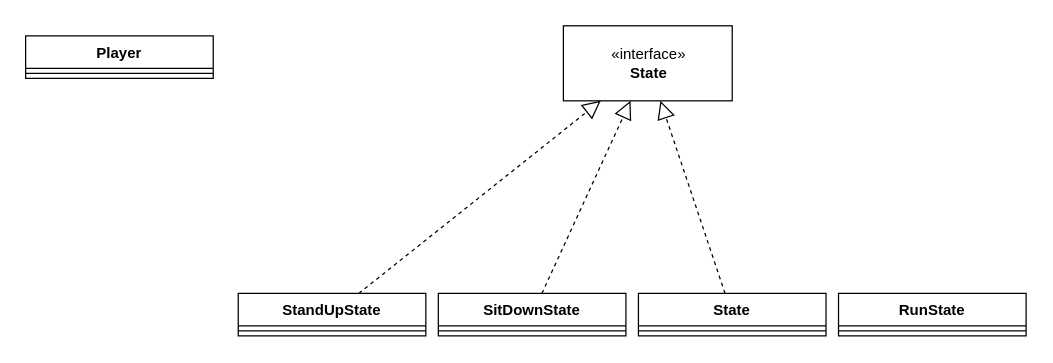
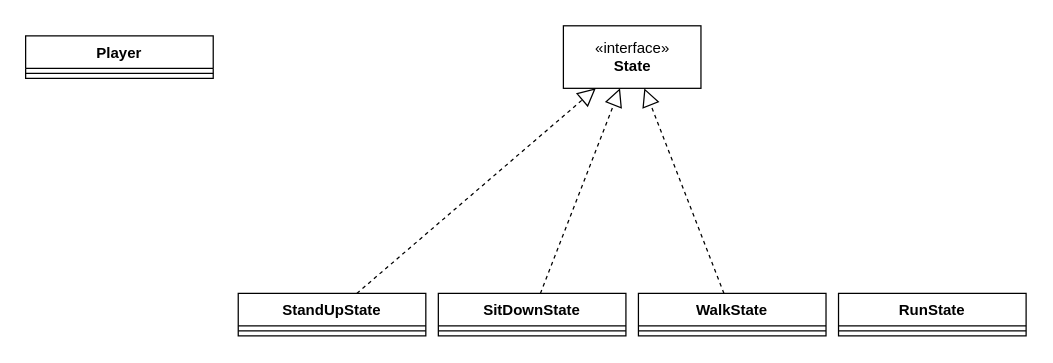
- <mxCell id="12" value="«interface»&lt;br&gt;&lt;b&gt;State&lt;/b&gt;" style="html=1;" vertex="1" parent="1"><mxGeometry x="450" y="20" width="135" height="60" as="geometry" /></mxCell>
+ <mxCell id="12" value="«interface»&lt;br&gt;&lt;b&gt;State&lt;/b&gt;" style="html=1;" vertex="1" parent="1"><mxGeometry x="450" y="20" width="110" height="50" as="geometry" /></mxCell>
- <mxCell id="8" value="State" style="swimlane;fontStyle=1;align=center;verticalAlign=top;childLayout=stackLayout;horizontal=1;startSize=26;horizontalStack=0;resizeParent=1;resizeParentMax=0;resizeLast=0;collapsible=1;marginBottom=0;" vertex="1" parent="1"><mxGeometry x="510" y="234" width="150" height="34" as="geometry" /></mxCell>
+ <mxCell id="8" value="WalkState" style="swimlane;fontStyle=1;align=center;verticalAlign=top;childLayout=stackLayout;horizontal=1;startSize=26;horizontalStack=0;resizeParent=1;resizeParentMax=0;resizeLast=0;collapsible=1;marginBottom=0;" vertex="1" parent="1"><mxGeometry x="510" y="234" width="150" height="34" as="geometry" /></mxCell>
